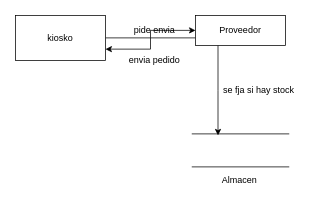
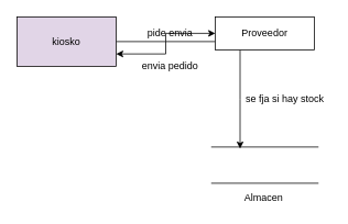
- <mxCell id="3" value="kiosko" style="rounded=0;whiteSpace=wrap;html=1;" vertex="1" parent="1"><mxGeometry x="20" y="20" width="120" height="60" as="geometry" /></mxCell>
+ <mxCell id="3" value="kiosko" style="rounded=0;whiteSpace=wrap;html=1;fillColor=#e1d5e7;" vertex="1" parent="1"><mxGeometry x="20" y="20" width="120" height="60" as="geometry" /></mxCell>
